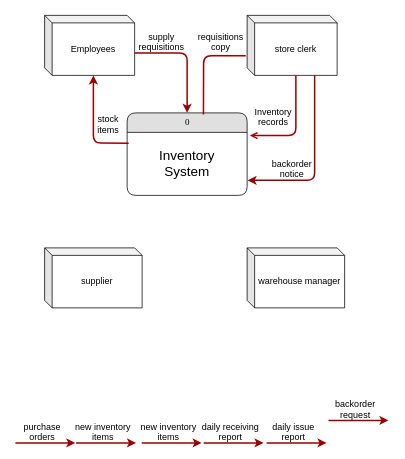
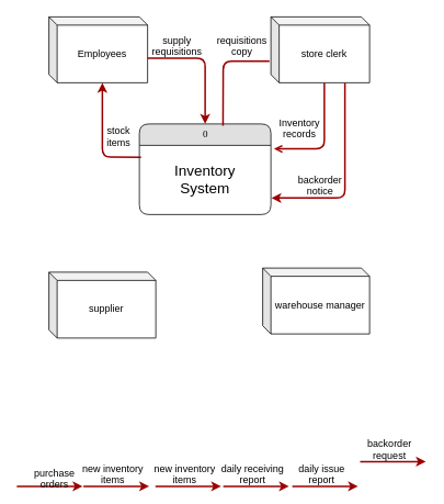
- <mxCell id="7" value="warehouse manager" style="shape=cube;whiteSpace=wrap;html=1;boundedLbl=1;backgroundOutline=1;darkOpacity=0.05;darkOpacity2=0.1;size=10;" vertex="1" parent="1"><mxGeometry x="329" y="330" width="130" height="80" as="geometry" /></mxCell>
+ <mxCell id="7" value="warehouse manager" style="shape=cube;whiteSpace=wrap;html=1;boundedLbl=1;backgroundOutline=1;darkOpacity=0.05;darkOpacity2=0.1;size=10;" vertex="1" parent="1"><mxGeometry x="319" y="325" width="130" height="80" as="geometry" /></mxCell>
- <mxCell id="21" value="purchase&#10;orders" style="text;spacingTop=-5;align=center" vertex="1" parent="1"><mxGeometry x="41" y="560" width="30" height="20" as="geometry" /></mxCell>
+ <mxCell id="21" value="purchase&#10;orders" style="text;spacingTop=-5;align=center" vertex="1" parent="1"><mxGeometry x="51" y="565" width="30" height="20" as="geometry" /></mxCell>
